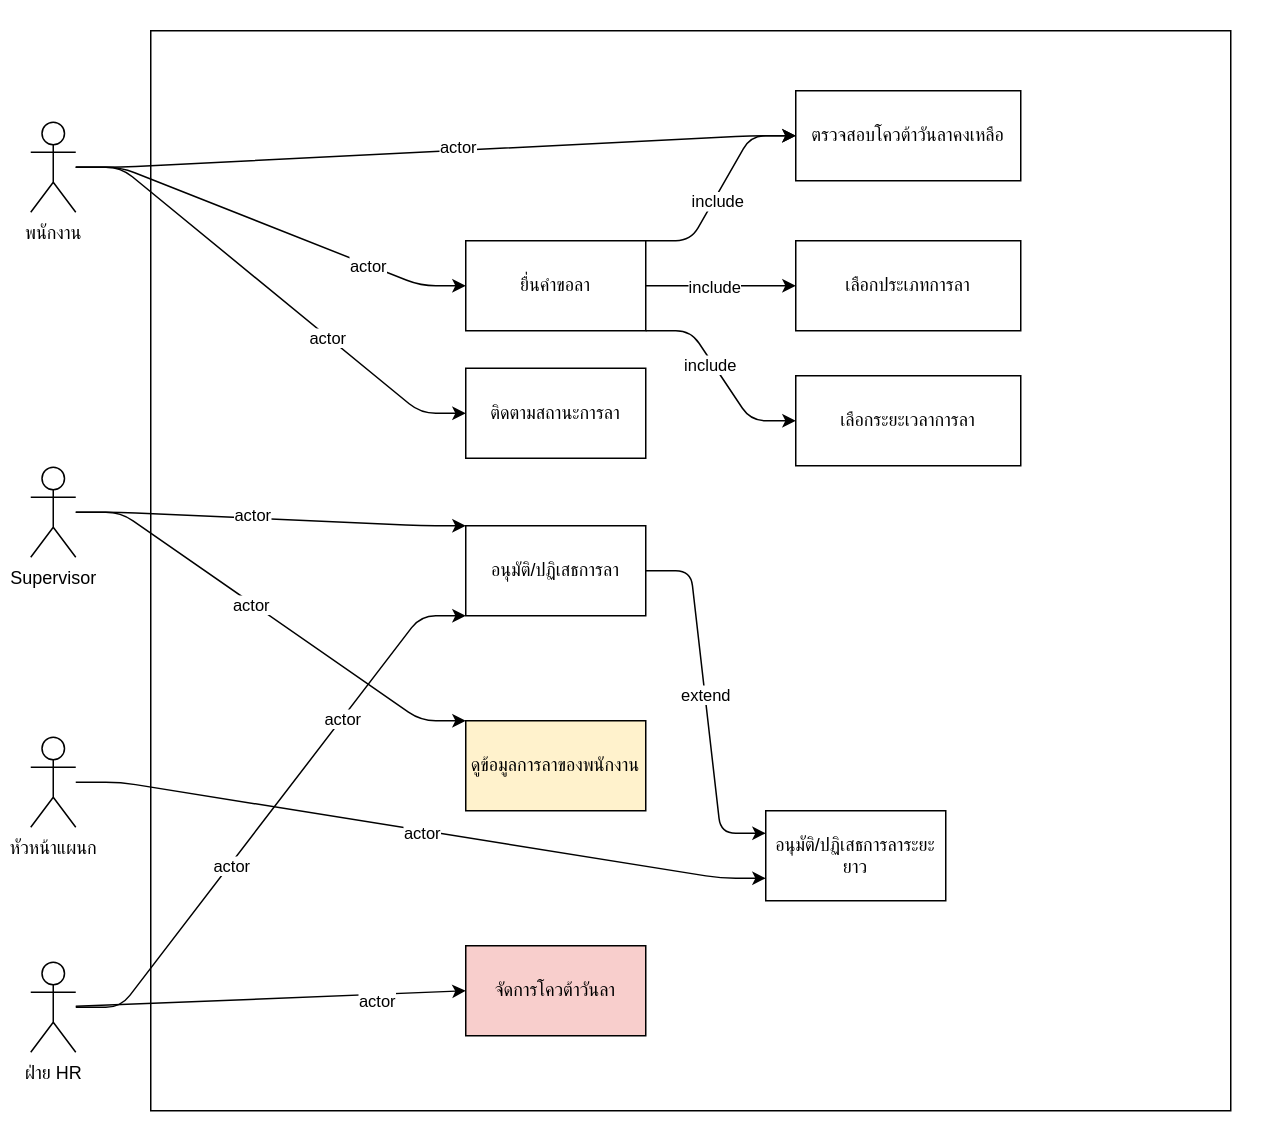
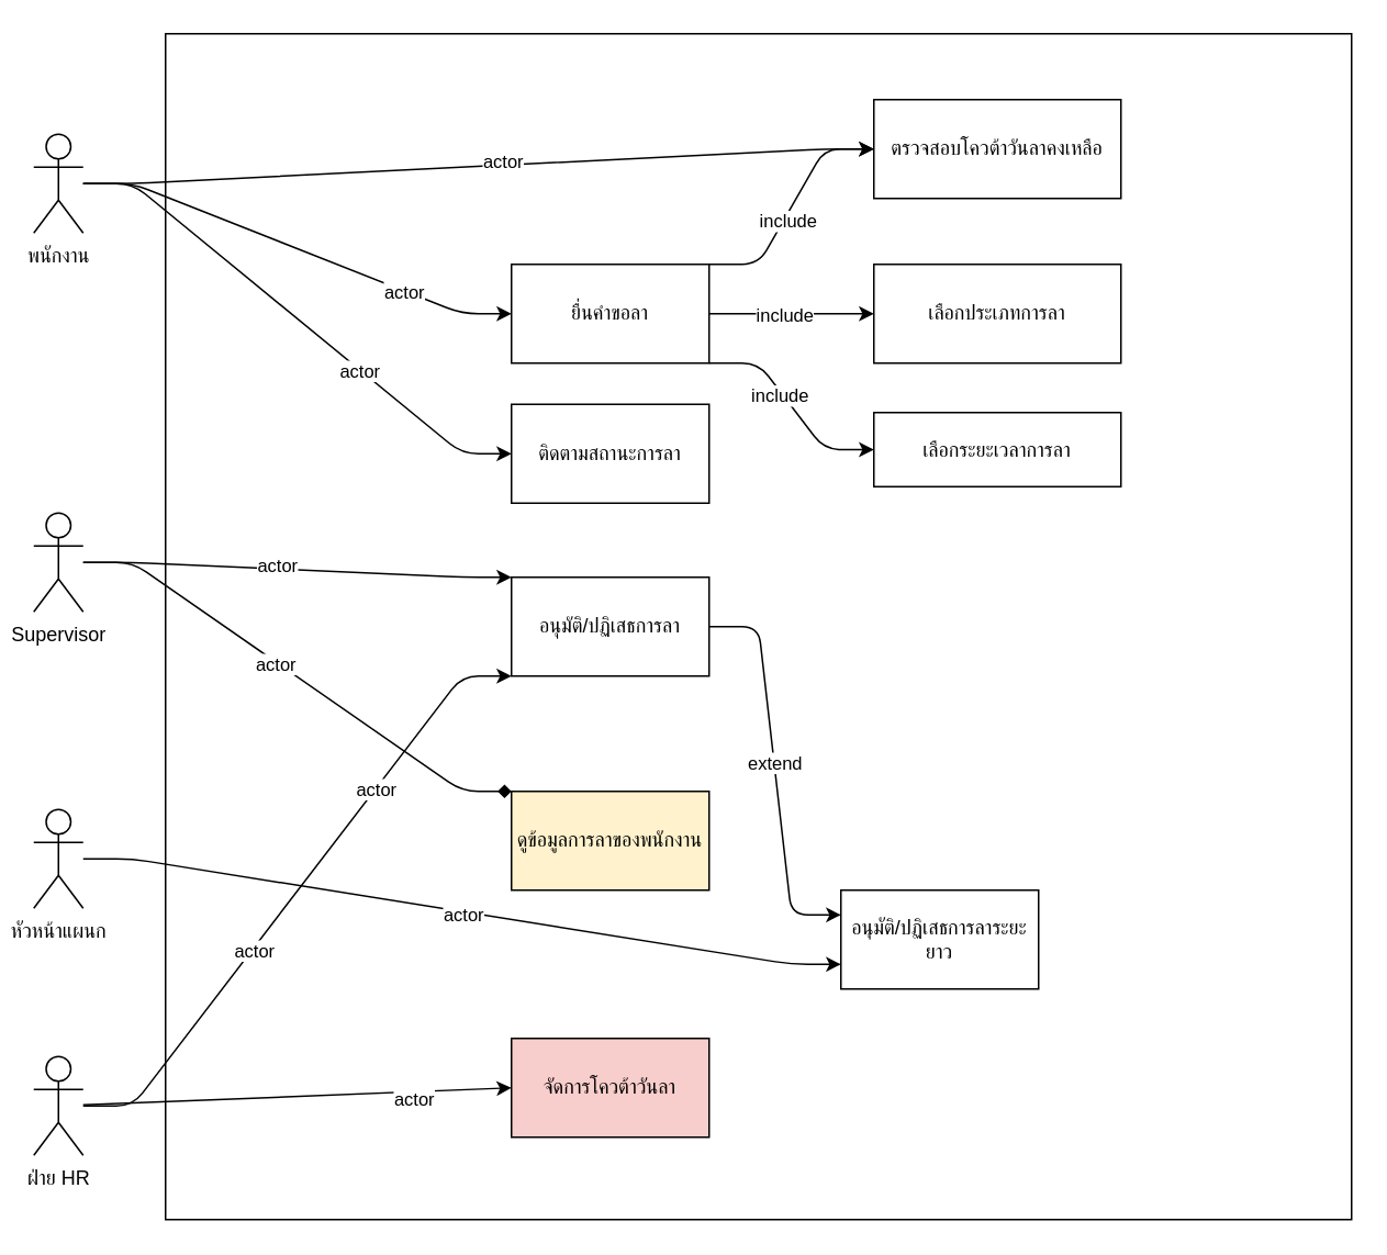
- <mxCell id="19" value="เลือกระยะเวลาการลา" style="rounded=0;whiteSpace=wrap;html=1;" parent="1" vertex="1"><mxGeometry x="530" y="250" width="150" height="60" as="geometry" /></mxCell>
+ <mxCell id="19" value="เลือกระยะเวลาการลา" style="rounded=0;whiteSpace=wrap;html=1;" parent="1" vertex="1"><mxGeometry x="530" y="250" width="150" height="45" as="geometry" /></mxCell>
- <mxCell id="23" style="edgeStyle=entityRelationEdgeStyle;html=1;entryX=0;entryY=0;entryDx=0;entryDy=0;" parent="1" source="25" target="38" edge="1"><mxGeometry relative="1" as="geometry" /></mxCell>
+ <mxCell id="23" style="edgeStyle=entityRelationEdgeStyle;html=1;entryX=0;entryY=0;entryDx=0;entryDy=0;endArrow=diamond;" parent="1" source="25" target="38" edge="1"><mxGeometry relative="1" as="geometry" /></mxCell>
